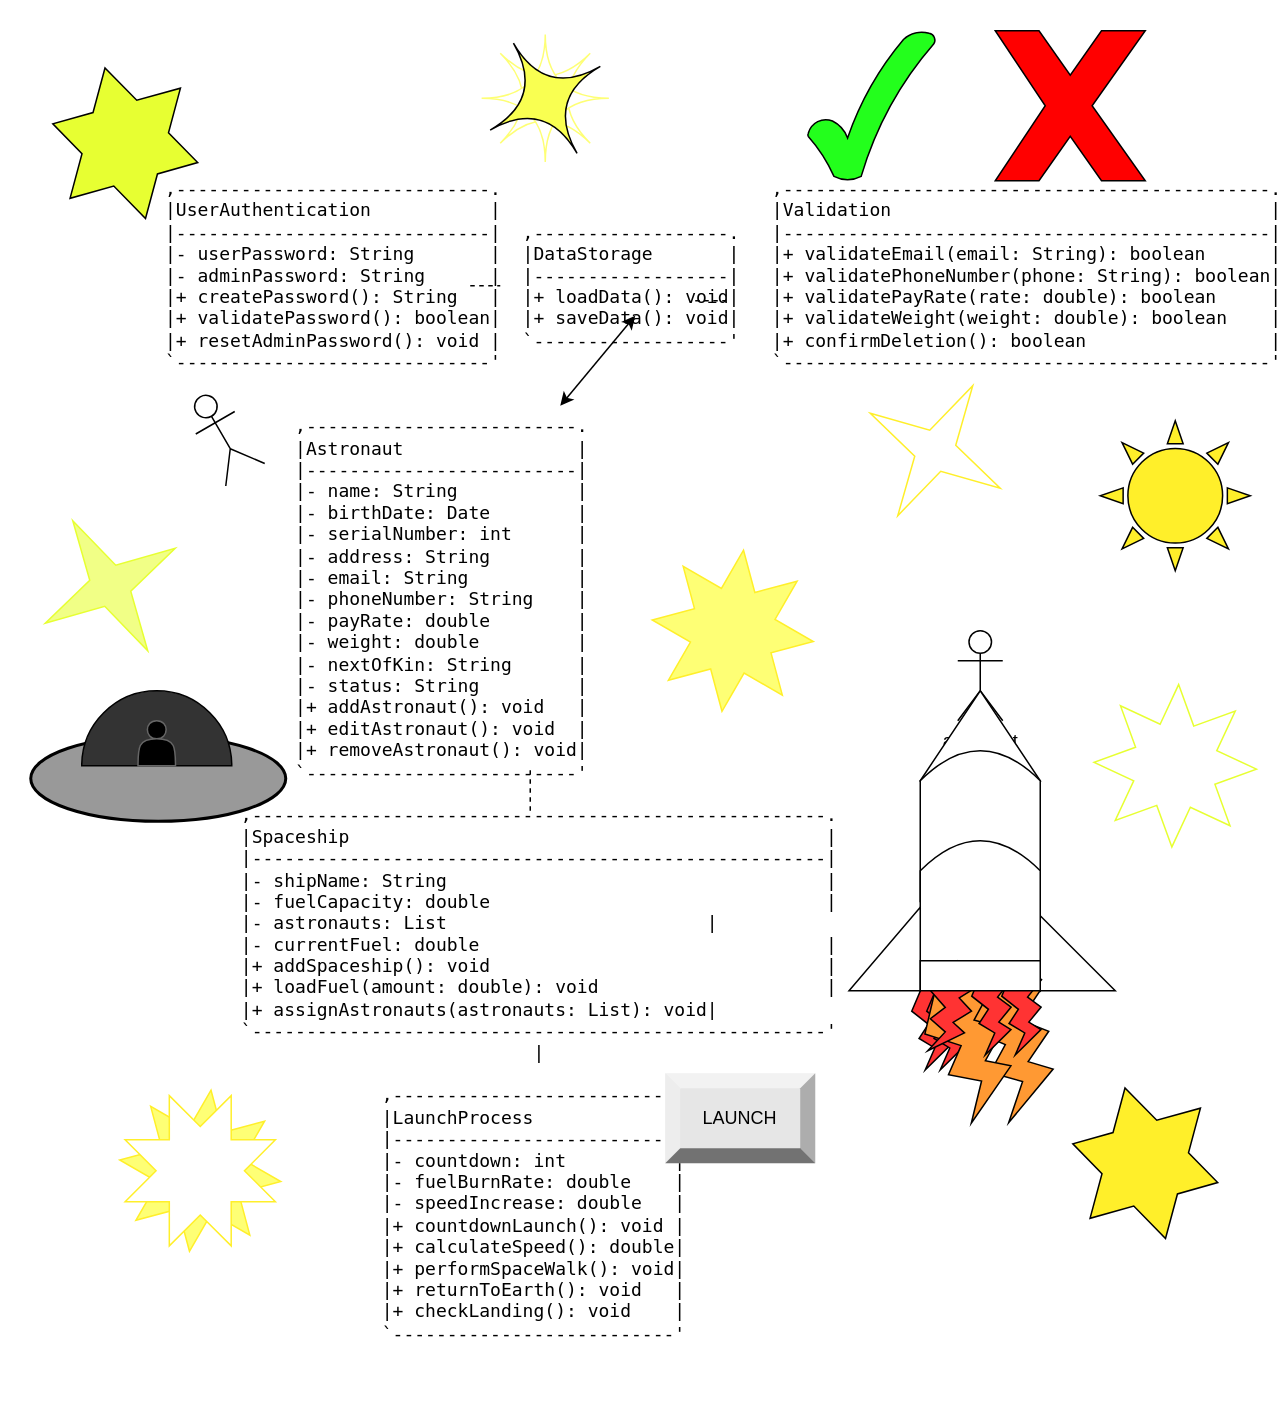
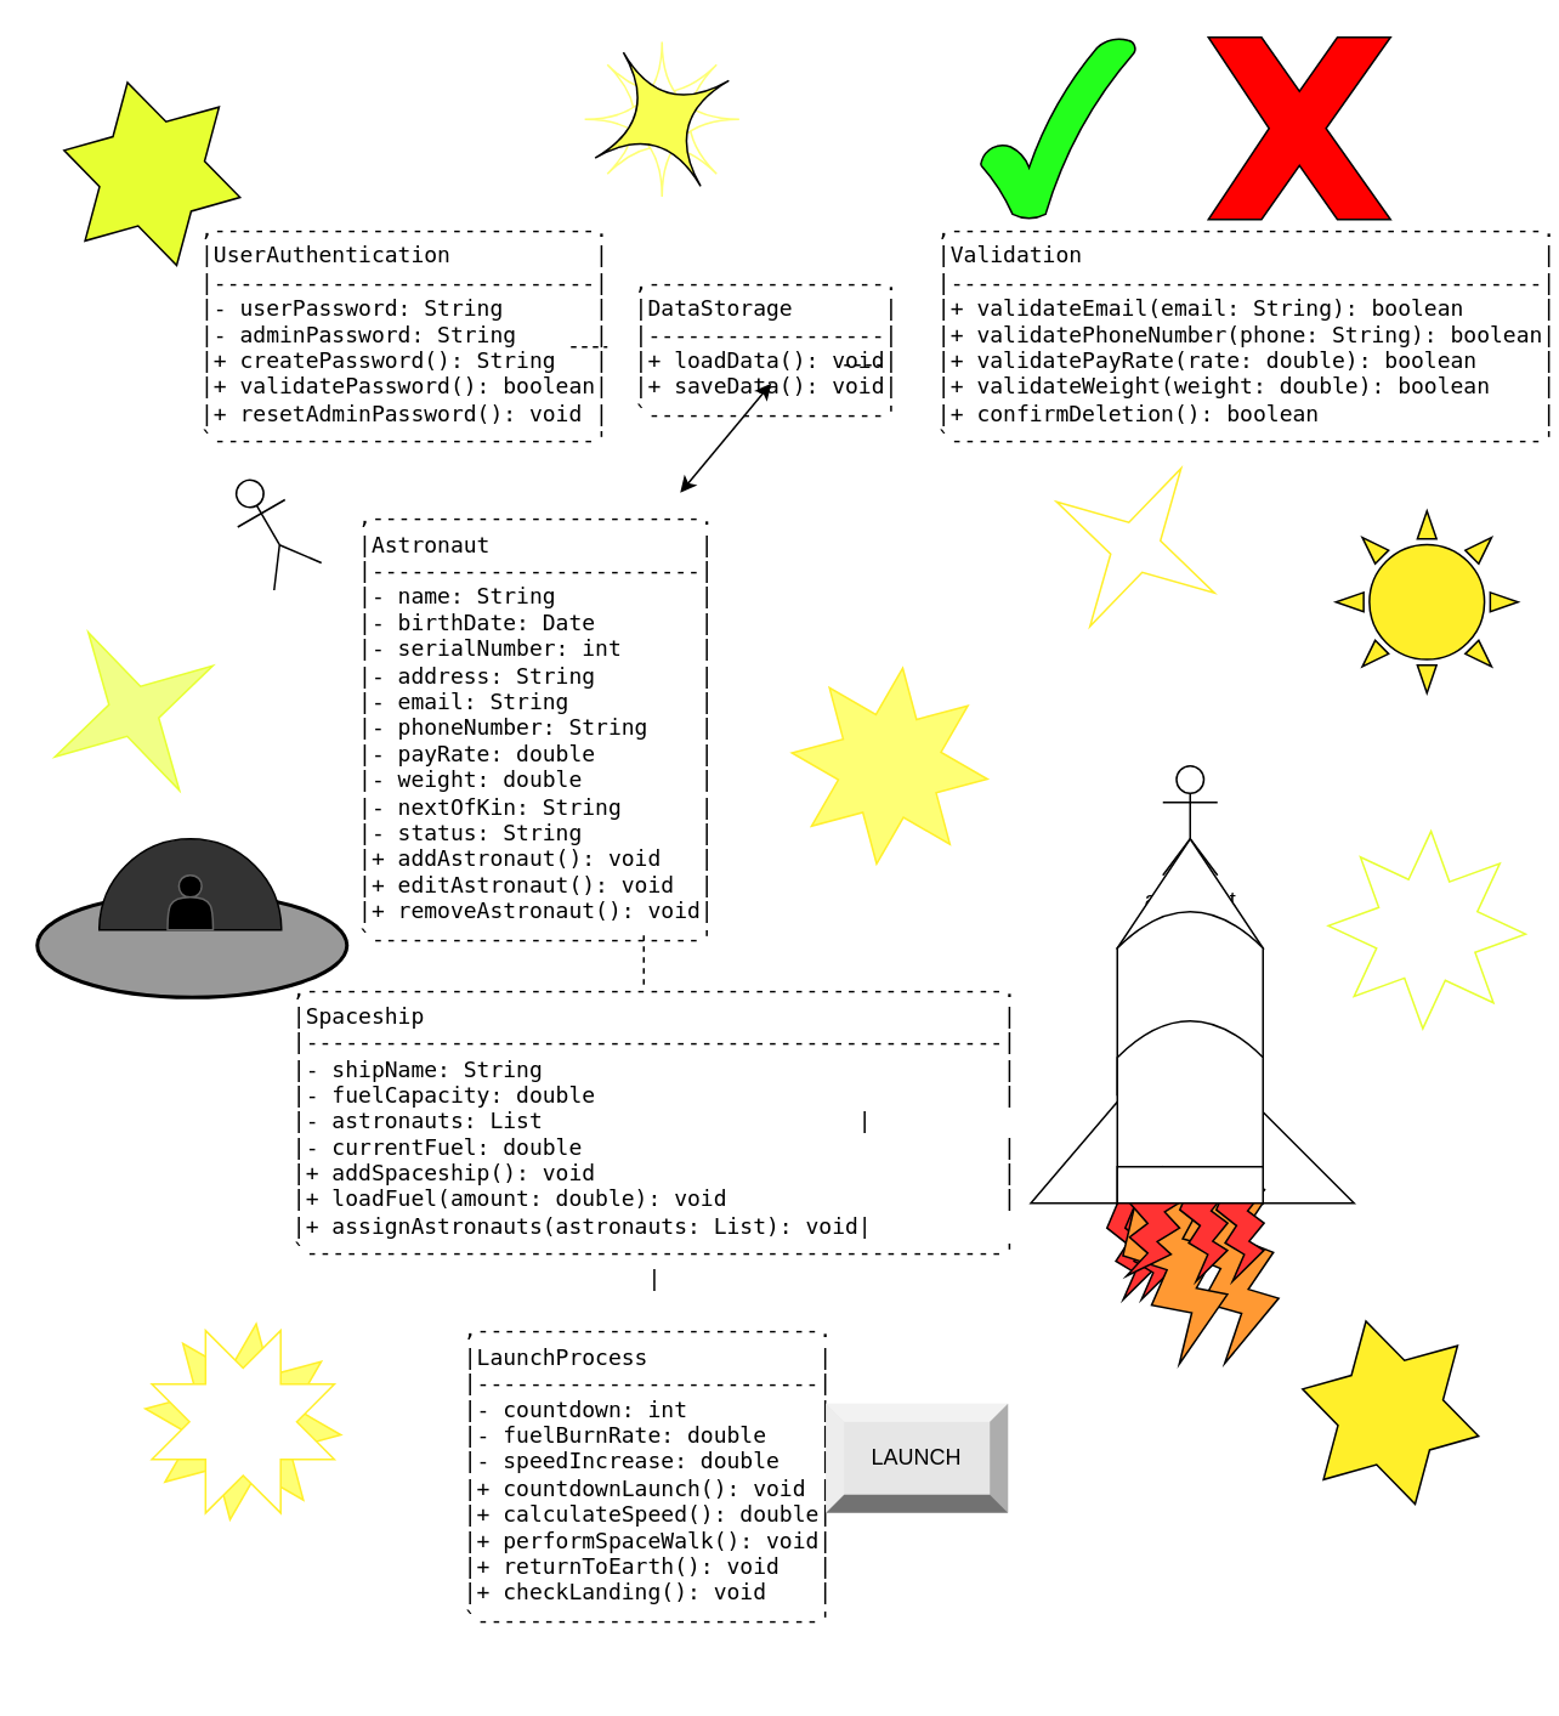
- <mxCell id="19" value="LAUNCH" style="labelPosition=center;verticalLabelPosition=middle;align=center;html=1;shape=mxgraph.basic.shaded_button;dx=10;fillColor=#E6E6E6;strokeColor=none;whiteSpace=wrap;" vertex="1" parent="1"><mxGeometry x="443" y="715" width="100" height="60" as="geometry" /></mxCell>
+ <mxCell id="19" value="LAUNCH" style="labelPosition=center;verticalLabelPosition=middle;align=center;html=1;shape=mxgraph.basic.shaded_button;dx=10;fillColor=#E6E6E6;strokeColor=none;whiteSpace=wrap;" vertex="1" parent="1"><mxGeometry x="453" y="770" width="100" height="60" as="geometry" /></mxCell>
